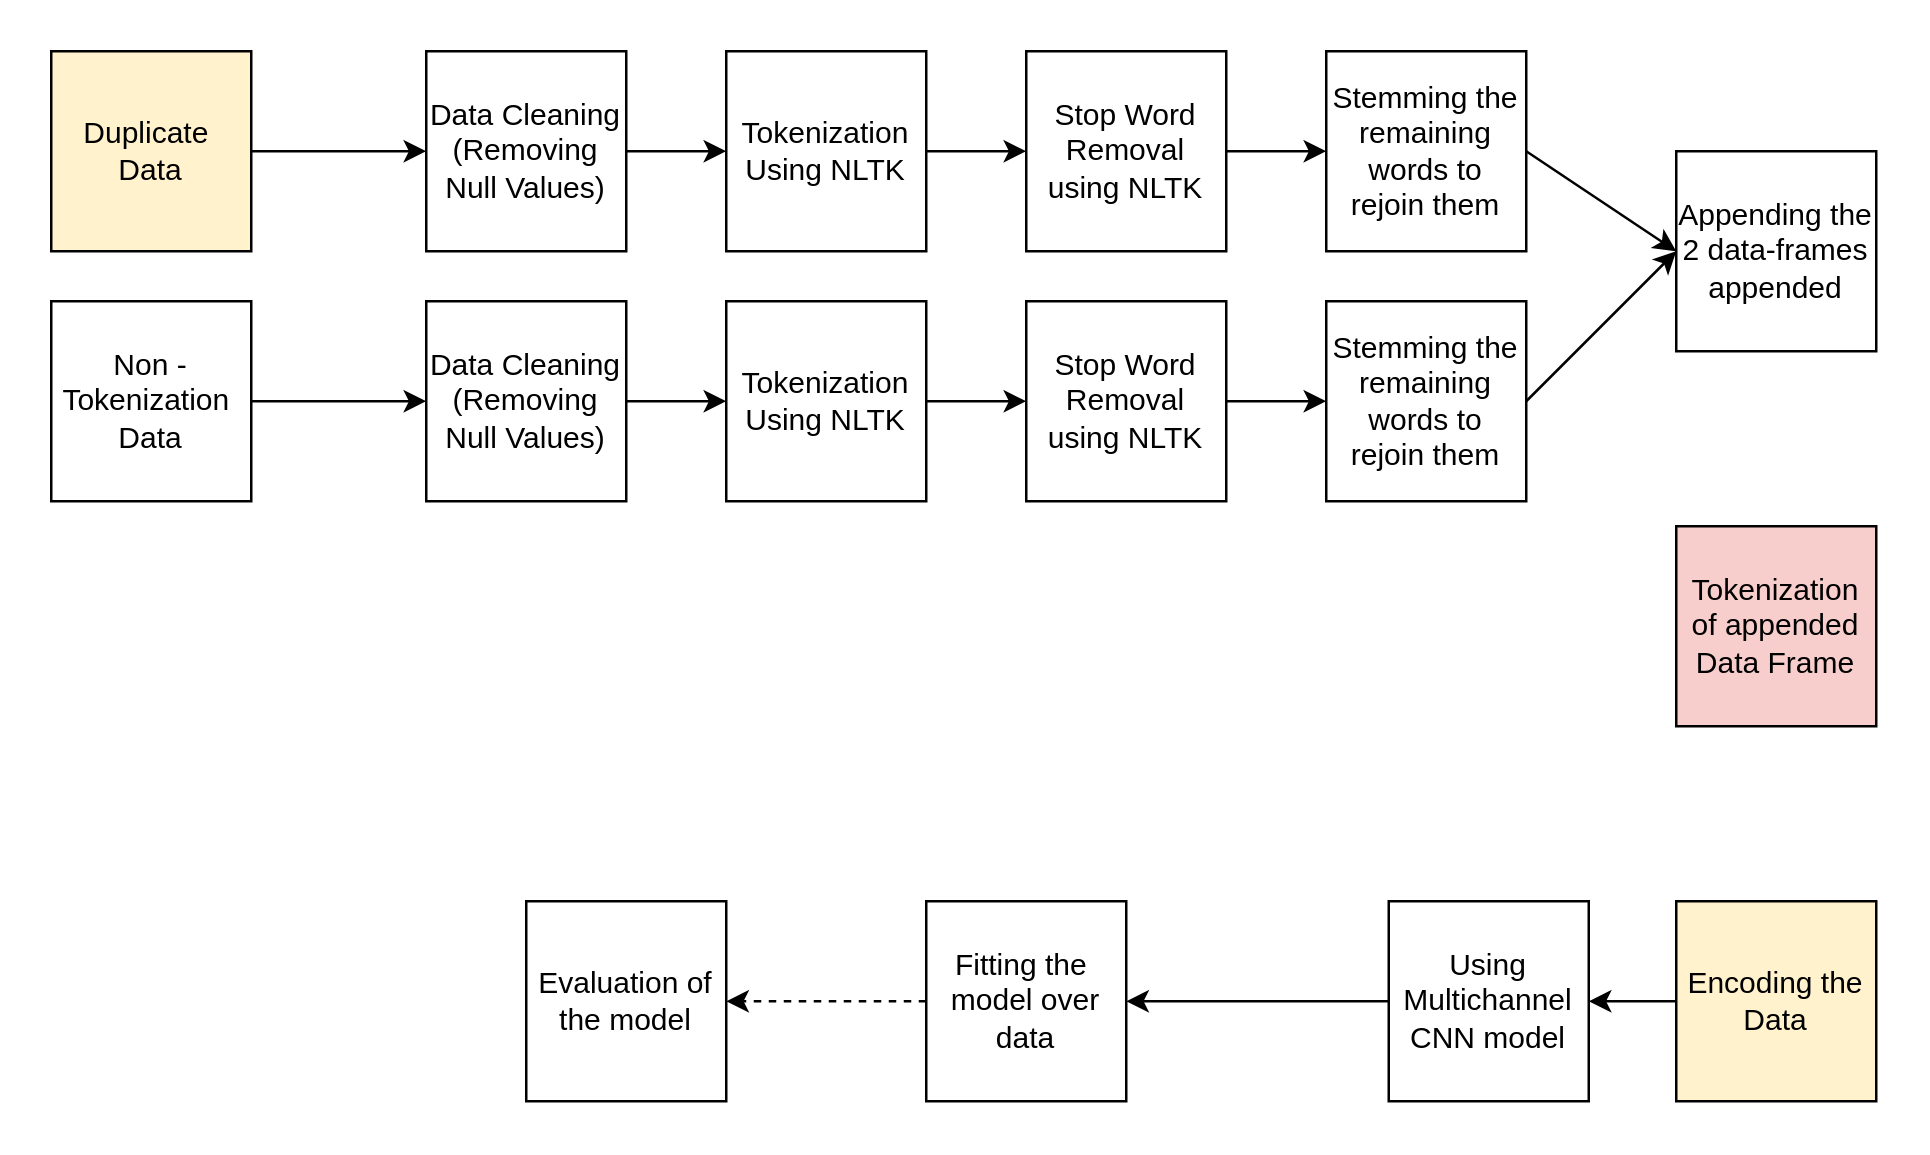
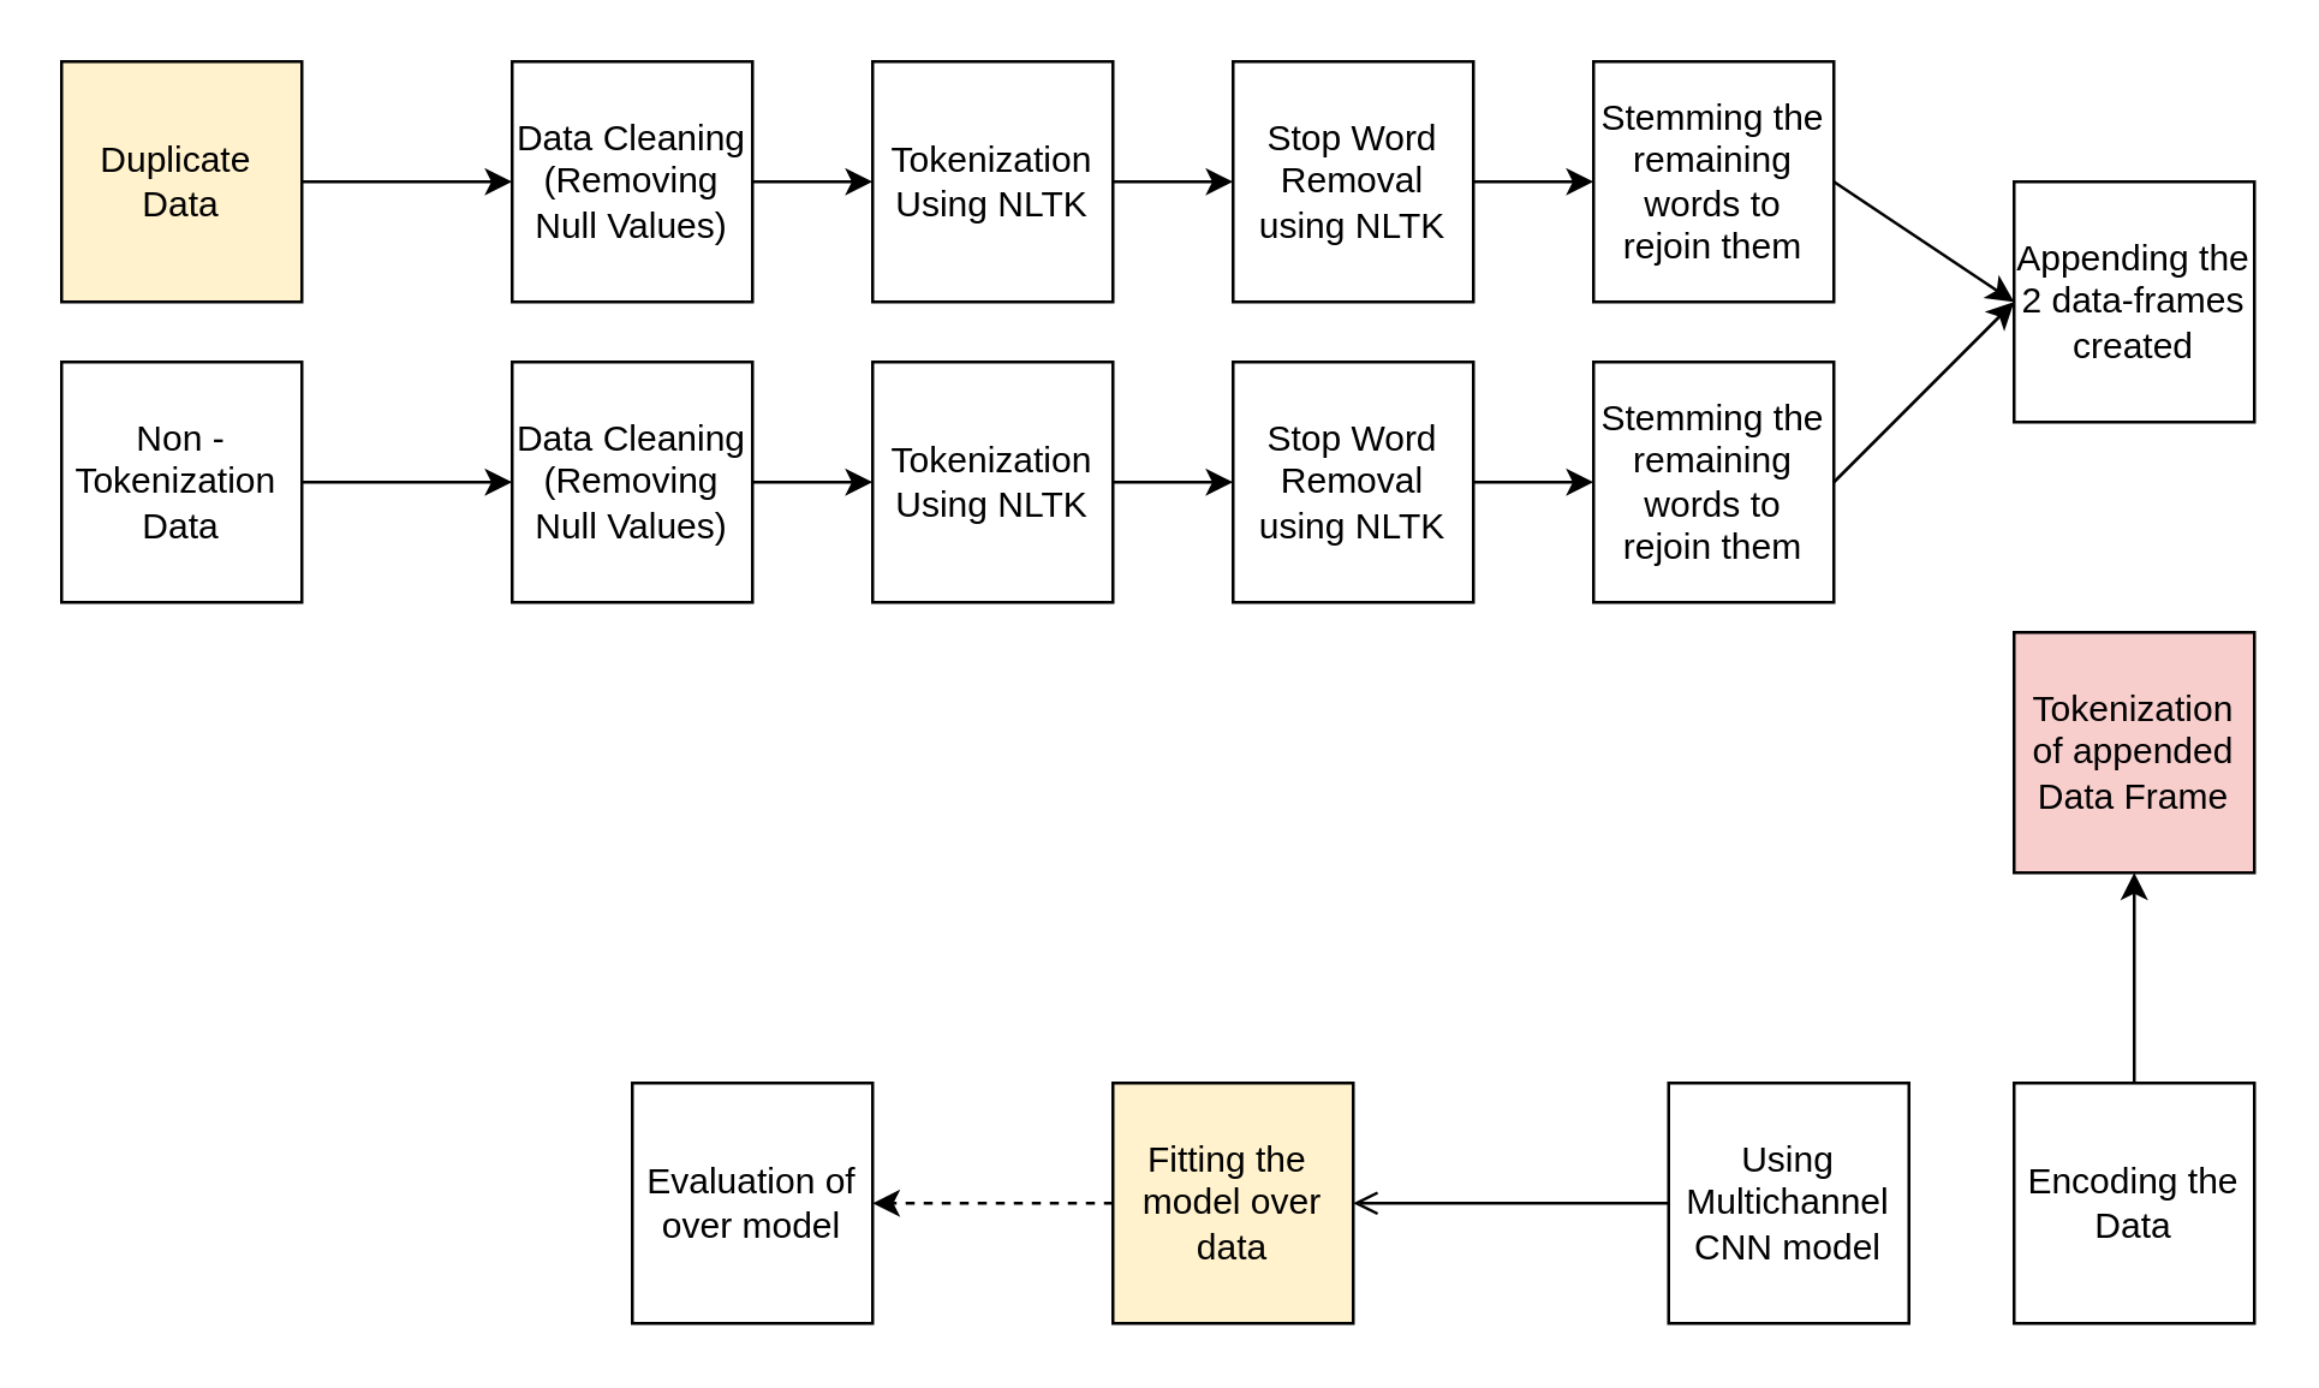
- <mxCell id="20" value="Appending the 2 data-frames appended" style="whiteSpace=wrap;html=1;aspect=fixed;" parent="1" vertex="1"><mxGeometry x="670" y="60" width="80" height="80" as="geometry" /></mxCell>
+ <mxCell id="20" value="Appending the 2 data-frames created" style="whiteSpace=wrap;html=1;aspect=fixed;" parent="1" vertex="1"><mxGeometry x="670" y="60" width="80" height="80" as="geometry" /></mxCell>
- <mxCell id="30" value="Evaluation of the model" style="whiteSpace=wrap;html=1;aspect=fixed;" vertex="1" parent="1"><mxGeometry x="210" y="360" width="80" height="80" as="geometry" /></mxCell>
+ <mxCell id="30" value="Evaluation of over model" style="whiteSpace=wrap;html=1;aspect=fixed;" vertex="1" parent="1"><mxGeometry x="210" y="360" width="80" height="80" as="geometry" /></mxCell>
- <mxCell id="29" value="Fitting the&amp;nbsp; model over data" style="whiteSpace=wrap;html=1;aspect=fixed;" vertex="1" parent="1"><mxGeometry x="370" y="360" width="80" height="80" as="geometry" /></mxCell>
+ <mxCell id="29" value="Fitting the&amp;nbsp; model over data" style="whiteSpace=wrap;html=1;aspect=fixed;fillColor=#fff2cc;" vertex="1" parent="1"><mxGeometry x="370" y="360" width="80" height="80" as="geometry" /></mxCell>
- <mxCell id="26" value="" style="edgeStyle=orthogonalEdgeStyle;rounded=0;orthogonalLoop=1;jettySize=auto;html=1;" edge="1" parent="1" source="27" target="29"><mxGeometry relative="1" as="geometry" /></mxCell>
+ <mxCell id="26" value="" style="edgeStyle=orthogonalEdgeStyle;rounded=0;orthogonalLoop=1;jettySize=auto;html=1;endArrow=open;" edge="1" parent="1" source="27" target="29"><mxGeometry relative="1" as="geometry" /></mxCell>
- <mxCell id="24" value="" style="edgeStyle=orthogonalEdgeStyle;rounded=0;orthogonalLoop=1;jettySize=auto;html=1;" edge="1" parent="1" source="25" target="27"><mxGeometry relative="1" as="geometry" /></mxCell>
+ <mxCell id="24" value="" style="edgeStyle=orthogonalEdgeStyle;rounded=0;orthogonalLoop=1;jettySize=auto;html=1;" edge="1" parent="1" source="25" target="23"><mxGeometry relative="1" as="geometry" /></mxCell>
- <mxCell id="25" value="Encoding the Data" style="whiteSpace=wrap;html=1;aspect=fixed;fillColor=#fff2cc;" vertex="1" parent="1"><mxGeometry x="670" y="360" width="80" height="80" as="geometry" /></mxCell>
+ <mxCell id="25" value="Encoding the Data" style="whiteSpace=wrap;html=1;aspect=fixed;" vertex="1" parent="1"><mxGeometry x="670" y="360" width="80" height="80" as="geometry" /></mxCell>
